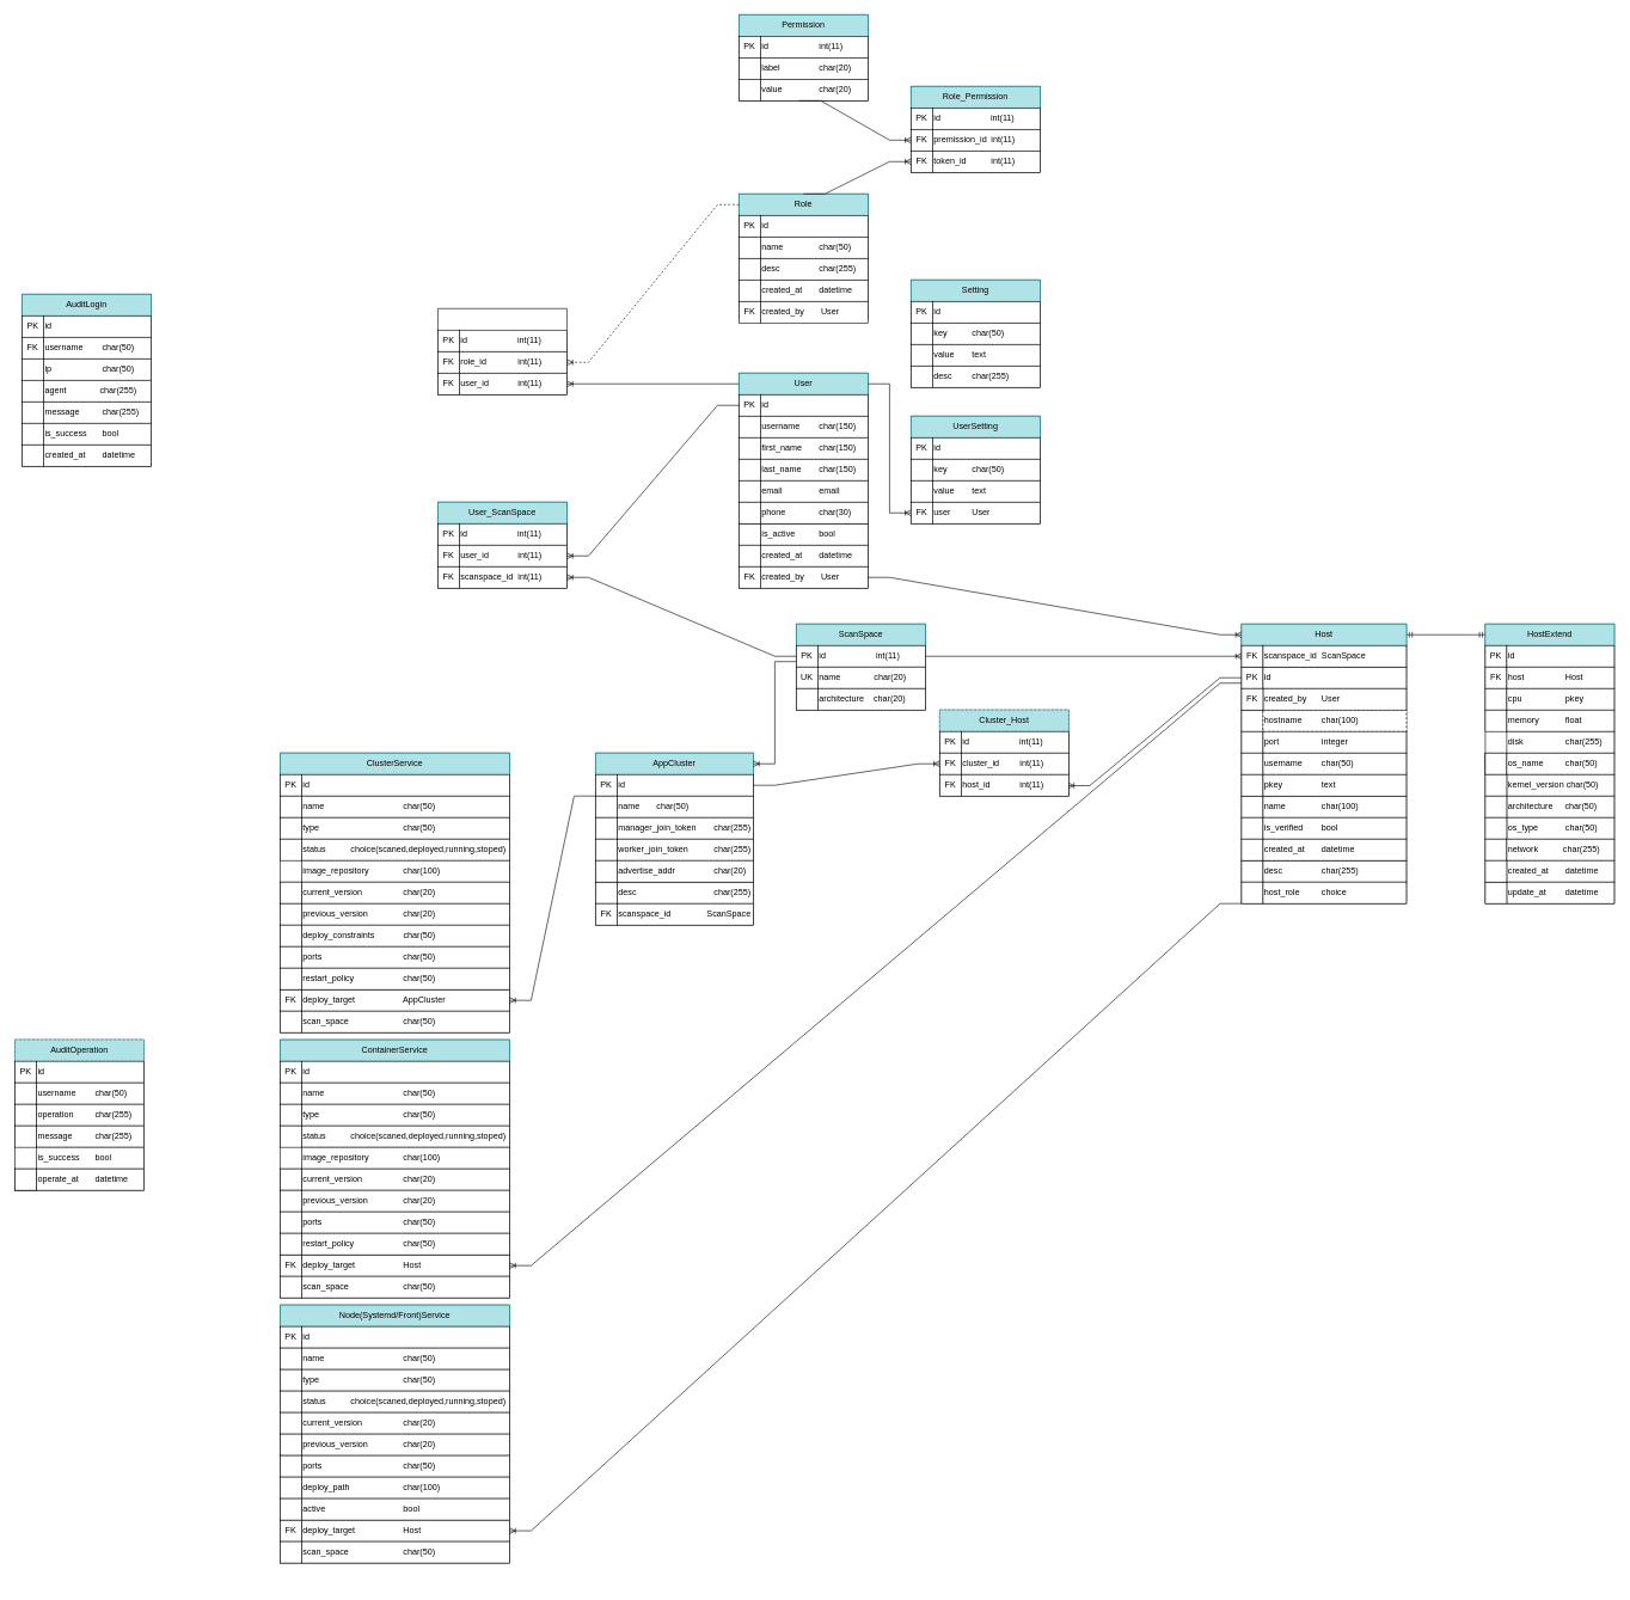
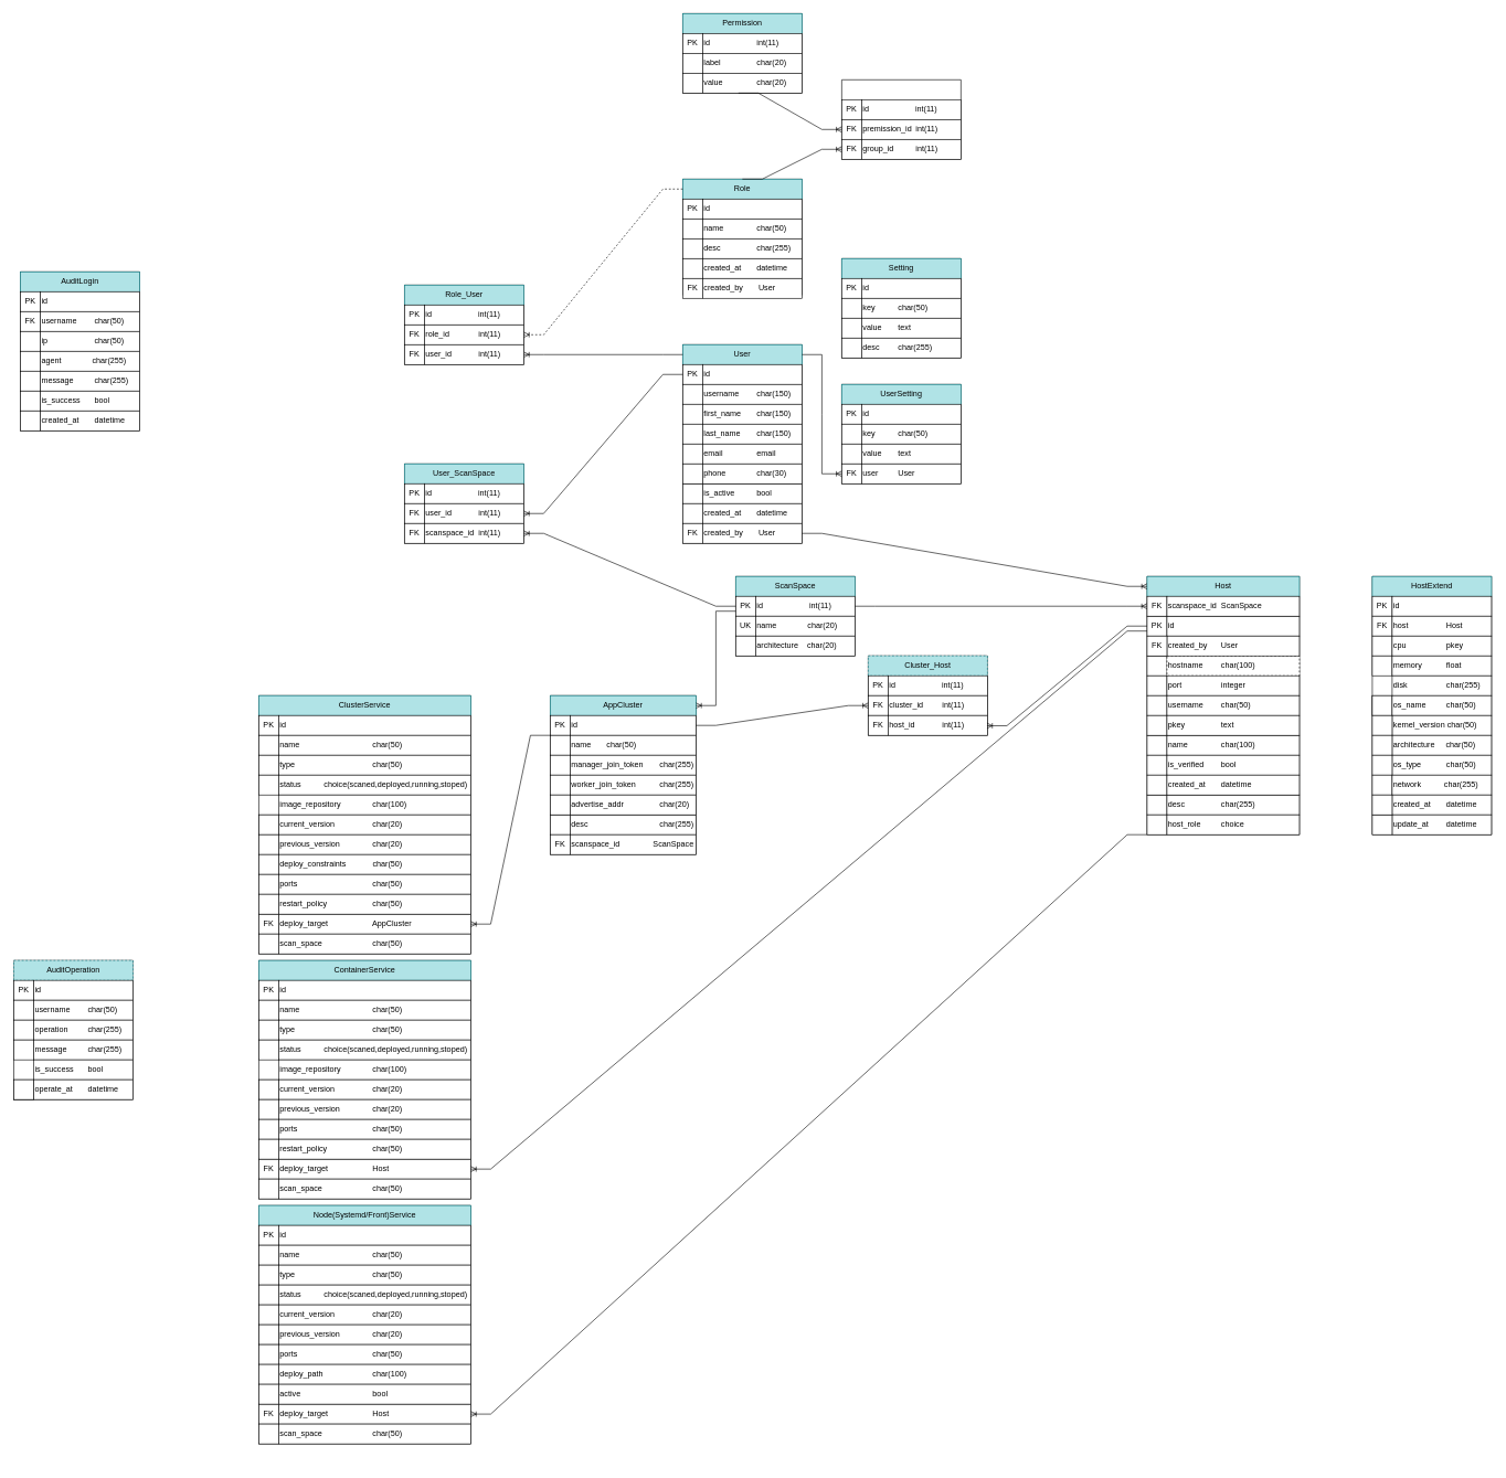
- <mxCell id="23" value="Role_Permission" style="rounded=0;whiteSpace=wrap;html=1;fillColor=#b0e3e6;strokeColor=#0e8088;" parent="22" vertex="1"><mxGeometry width="180" height="30" as="geometry" /></mxCell>
- <mxCell id="29" value="token_id&lt;span style=&quot;white-space: pre;&quot;&gt;&#09;&lt;/span&gt;&lt;span style=&quot;white-space: pre;&quot;&gt;&#09;&lt;/span&gt;int(11)" style="rounded=0;whiteSpace=wrap;html=1;align=left;" parent="22" vertex="1"><mxGeometry x="30" y="90" width="150" height="30" as="geometry" /></mxCell>
+ <mxCell id="29" value="group_id&lt;span style=&quot;white-space: pre;&quot;&gt;&#09;&lt;/span&gt;&lt;span style=&quot;white-space: pre;&quot;&gt;&#09;&lt;/span&gt;int(11)" style="rounded=0;whiteSpace=wrap;html=1;align=left;" parent="22" vertex="1"><mxGeometry x="30" y="90" width="150" height="30" as="geometry" /></mxCell>
+ <mxCell id="74" value="Role_User" style="rounded=0;whiteSpace=wrap;html=1;fillColor=#b0e3e6;strokeColor=#0e8088;" parent="73" vertex="1"><mxGeometry width="180" height="30" as="geometry" /></mxCell>
- <mxCell id="165" value="" style="edgeStyle=entityRelationEdgeStyle;fontSize=12;html=1;endArrow=ERmandOne;startArrow=ERmandOne;rounded=0;exitX=1;exitY=0.5;exitDx=0;exitDy=0;entryX=0;entryY=0.5;entryDx=0;entryDy=0;" parent="1" source="114" target="140" edge="1"><mxGeometry width="100" height="100" relative="1" as="geometry"><mxPoint x="1491" y="560" as="sourcePoint" /><mxPoint x="1591" y="460" as="targetPoint" /><Array as="points"><mxPoint x="1681" y="560" /></Array></mxGeometry></mxCell>
